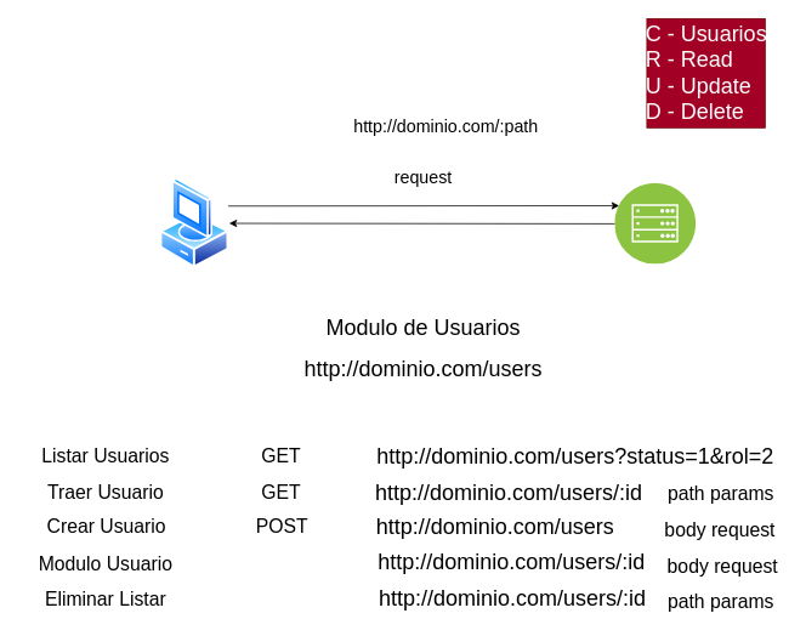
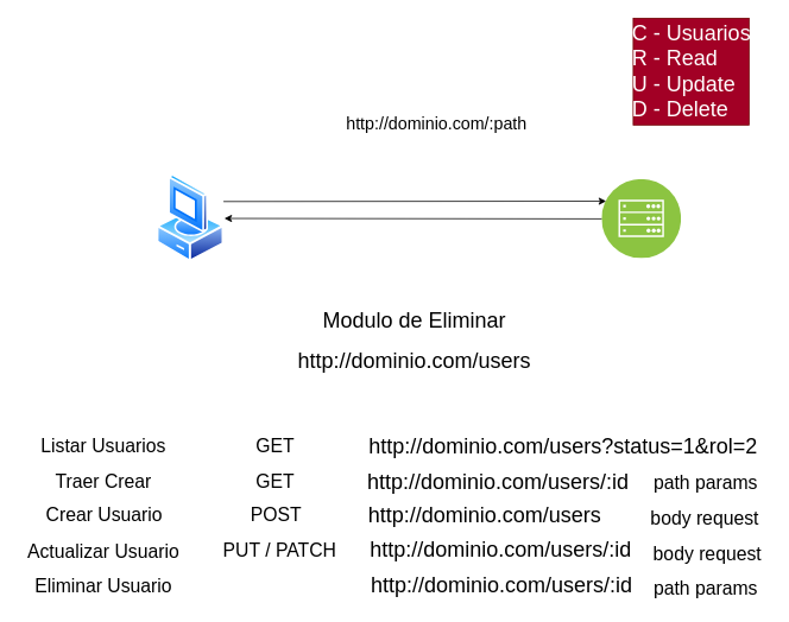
- <mxCell id="6" value="request" style="text;html=1;align=center;verticalAlign=middle;resizable=0;points=[];autosize=1;strokeColor=none;fillColor=none;fontSize=19;" vertex="1" parent="1"><mxGeometry x="424" y="180" width="80" height="30" as="geometry" /></mxCell>
- <mxCell id="8" value="&lt;font style=&quot;font-size: 24px&quot;&gt;Modulo de Usuarios&lt;/font&gt;" style="text;html=1;align=center;verticalAlign=middle;resizable=0;points=[];autosize=1;strokeColor=none;fillColor=none;fontSize=19;" vertex="1" parent="1"><mxGeometry x="349" y="345" width="230" height="30" as="geometry" /></mxCell>
+ <mxCell id="8" value="&lt;font style=&quot;font-size: 24px&quot;&gt;Modulo de Eliminar&lt;/font&gt;" style="text;html=1;align=center;verticalAlign=middle;resizable=0;points=[];autosize=1;strokeColor=none;fillColor=none;fontSize=19;" vertex="1" parent="1"><mxGeometry x="349" y="345" width="230" height="30" as="geometry" /></mxCell>
- <mxCell id="14" value="&lt;span style=&quot;font-size: 21px&quot;&gt;Traer Usuario&lt;/span&gt;" style="text;html=1;align=center;verticalAlign=middle;resizable=0;points=[];autosize=1;strokeColor=none;fillColor=none;fontSize=24;" vertex="1" parent="1"><mxGeometry x="45" y="519.5" width="140" height="40" as="geometry" /></mxCell>
+ <mxCell id="14" value="&lt;span style=&quot;font-size: 21px&quot;&gt;Traer Crear&lt;/span&gt;" style="text;html=1;align=center;verticalAlign=middle;resizable=0;points=[];autosize=1;strokeColor=none;fillColor=none;fontSize=24;" vertex="1" parent="1"><mxGeometry x="45" y="519.5" width="140" height="40" as="geometry" /></mxCell>
+ <mxCell id="23" value="&lt;font style=&quot;font-size: 21px&quot;&gt;PUT / PATCH&lt;/font&gt;" style="text;html=1;align=center;verticalAlign=middle;resizable=0;points=[];autosize=1;strokeColor=none;fillColor=none;fontSize=24;" vertex="1" parent="1"><mxGeometry x="242.5" y="597" width="140" height="40" as="geometry" /></mxCell>
- <mxCell id="22" value="&lt;font style=&quot;font-size: 21px&quot;&gt;Modulo Usuario&lt;/font&gt;" style="text;html=1;align=center;verticalAlign=middle;resizable=0;points=[];autosize=1;strokeColor=none;fillColor=none;fontSize=24;" vertex="1" parent="1"><mxGeometry x="20" y="598.5" width="190" height="40" as="geometry" /></mxCell>
+ <mxCell id="22" value="&lt;font style=&quot;font-size: 21px&quot;&gt;Actualizar Usuario&lt;/font&gt;" style="text;html=1;align=center;verticalAlign=middle;resizable=0;points=[];autosize=1;strokeColor=none;fillColor=none;fontSize=24;" vertex="1" parent="1"><mxGeometry x="20" y="598.5" width="190" height="40" as="geometry" /></mxCell>
- <mxCell id="26" value="&lt;font style=&quot;font-size: 21px&quot;&gt;Eliminar Listar&lt;/font&gt;" style="text;html=1;align=center;verticalAlign=middle;resizable=0;points=[];autosize=1;strokeColor=none;fillColor=none;fontSize=24;" vertex="1" parent="1"><mxGeometry x="30" y="636.5" width="170" height="40" as="geometry" /></mxCell>
+ <mxCell id="26" value="&lt;font style=&quot;font-size: 21px&quot;&gt;Eliminar Usuario&lt;/font&gt;" style="text;html=1;align=center;verticalAlign=middle;resizable=0;points=[];autosize=1;strokeColor=none;fillColor=none;fontSize=24;" vertex="1" parent="1"><mxGeometry x="30" y="636.5" width="170" height="40" as="geometry" /></mxCell>
